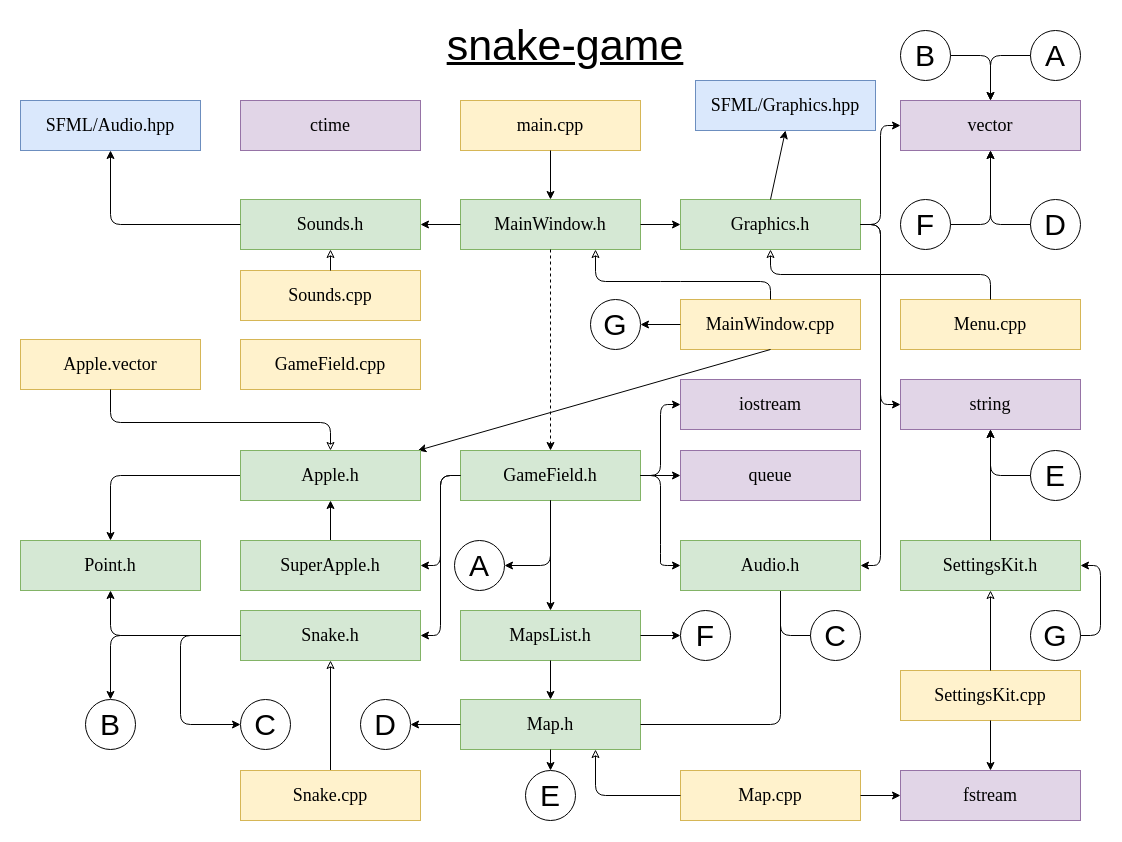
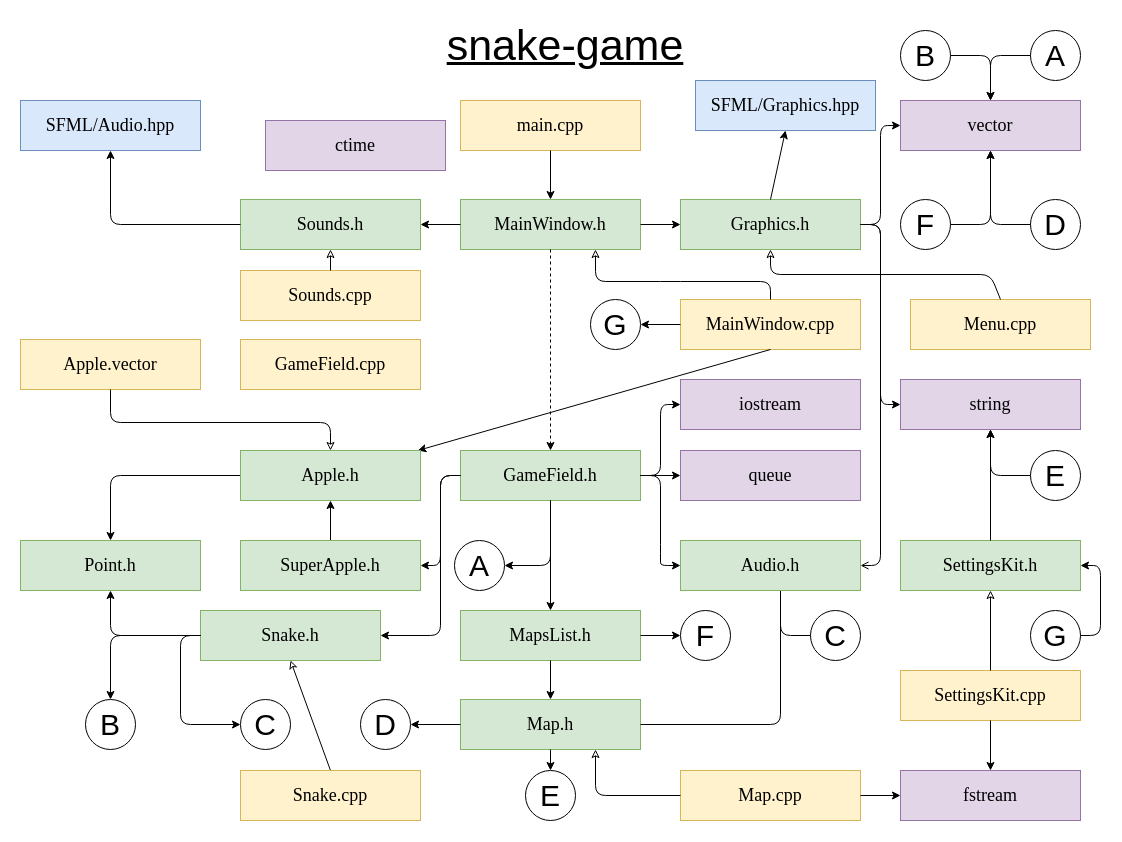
- <mxCell id="6" value="&lt;span style=&quot;font-family: &amp;#34;times new roman&amp;#34; ; font-size: 18px&quot;&gt;ctime&lt;/span&gt;" style="rounded=0;whiteSpace=wrap;html=1;fillColor=#e1d5e7;strokeColor=#9673a6;" parent="1" vertex="1"><mxGeometry x="240" y="100" width="180" height="50" as="geometry" /></mxCell>
+ <mxCell id="6" value="&lt;span style=&quot;font-family: &amp;#34;times new roman&amp;#34; ; font-size: 18px&quot;&gt;ctime&lt;/span&gt;" style="rounded=0;whiteSpace=wrap;html=1;fillColor=#e1d5e7;strokeColor=#9673a6;" parent="1" vertex="1"><mxGeometry x="265" y="120" width="180" height="50" as="geometry" /></mxCell>
- <mxCell id="12" value="&lt;font face=&quot;Times New Roman&quot; style=&quot;font-size: 18px&quot;&gt;Menu.cpp&lt;br&gt;&lt;/font&gt;" style="rounded=0;whiteSpace=wrap;html=1;fillColor=#fff2cc;strokeColor=#d6b656;" parent="1" vertex="1"><mxGeometry x="900" y="299" width="180" height="50" as="geometry" /></mxCell>
+ <mxCell id="12" value="&lt;font face=&quot;Times New Roman&quot; style=&quot;font-size: 18px&quot;&gt;Menu.cpp&lt;br&gt;&lt;/font&gt;" style="rounded=0;whiteSpace=wrap;html=1;fillColor=#fff2cc;strokeColor=#d6b656;" parent="1" vertex="1"><mxGeometry x="910" y="299" width="180" height="50" as="geometry" /></mxCell>
- <mxCell id="24" value="" style="endArrow=classic;html=1;exitX=1;exitY=0.5;exitDx=0;exitDy=0;entryX=1;entryY=0.5;entryDx=0;entryDy=0;" parent="1" source="11" target="83" edge="1"><mxGeometry width="50" height="50" relative="1" as="geometry"><mxPoint x="980" y="449" as="sourcePoint" /><mxPoint x="860" y="570" as="targetPoint" /><Array as="points"><mxPoint x="880" y="224" /><mxPoint x="880" y="565" /></Array></mxGeometry></mxCell>
+ <mxCell id="24" value="" style="endArrow=open;html=1;exitX=1;exitY=0.5;exitDx=0;exitDy=0;entryX=1;entryY=0.5;entryDx=0;entryDy=0;" parent="1" source="11" target="83" edge="1"><mxGeometry width="50" height="50" relative="1" as="geometry"><mxPoint x="980" y="449" as="sourcePoint" /><mxPoint x="860" y="570" as="targetPoint" /><Array as="points"><mxPoint x="880" y="224" /><mxPoint x="880" y="565" /></Array></mxGeometry></mxCell>
- <mxCell id="32" value="&lt;font face=&quot;Times New Roman&quot; style=&quot;font-size: 18px&quot;&gt;Snake.h&lt;br&gt;&lt;/font&gt;" style="rounded=0;whiteSpace=wrap;html=1;fillColor=#d5e8d4;strokeColor=#82b366;" parent="1" vertex="1"><mxGeometry x="240" y="610" width="180" height="50" as="geometry" /></mxCell>
+ <mxCell id="32" value="&lt;font face=&quot;Times New Roman&quot; style=&quot;font-size: 18px&quot;&gt;Snake.h&lt;br&gt;&lt;/font&gt;" style="rounded=0;whiteSpace=wrap;html=1;fillColor=#d5e8d4;strokeColor=#82b366;" parent="1" vertex="1"><mxGeometry x="200" y="610" width="180" height="50" as="geometry" /></mxCell>
